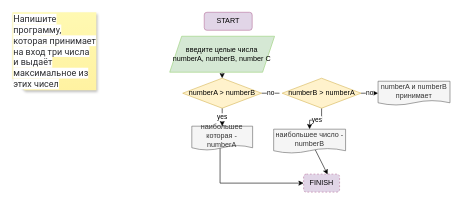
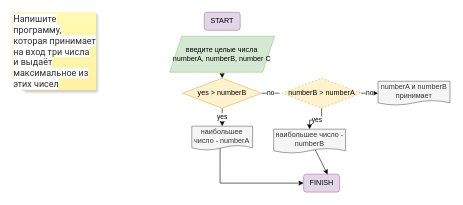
- <mxCell id="3" value="START" style="rounded=1;whiteSpace=wrap;html=1;fillColor=#e1d5e7;strokeColor=#B5739D;" parent="1" vertex="1"><mxGeometry x="340" y="20" width="80" height="30" as="geometry" /></mxCell>
+ <mxCell id="3" value="START" style="rounded=1;whiteSpace=wrap;html=1;fillColor=#e1d5e7;strokeColor=#B5739D;" parent="1" vertex="1"><mxGeometry x="340" y="20" width="60" height="30" as="geometry" /></mxCell>
- <mxCell id="12" value="numberA &amp;gt; numberB" style="rhombus;whiteSpace=wrap;html=1;strokeColor=#d6b656;fillColor=#fff2cc;" parent="1" vertex="1"><mxGeometry x="304.07" y="130" width="131.62" height="50" as="geometry" /></mxCell>
+ <mxCell id="12" value="yes &amp;gt; numberB" style="rhombus;whiteSpace=wrap;html=1;strokeColor=#d6b656;fillColor=#fff2cc;" parent="1" vertex="1"><mxGeometry x="304.07" y="130" width="131.62" height="50" as="geometry" /></mxCell>
- <mxCell id="17" value="numberB &amp;gt; numberA" style="rhombus;whiteSpace=wrap;html=1;strokeColor=#d6b656;fillColor=#fff2cc;" parent="1" vertex="1"><mxGeometry x="470" y="130" width="131.62" height="50" as="geometry" /></mxCell>
+ <mxCell id="17" value="numberB &amp;gt; numberA" style="rhombus;whiteSpace=wrap;html=1;strokeColor=#d6b656;fillColor=#fff2cc;dashed=1;" parent="1" vertex="1"><mxGeometry x="470" y="130" width="131.62" height="50" as="geometry" /></mxCell>
- <mxCell id="8" value="наибольшее которая - numberA" style="shape=document;whiteSpace=wrap;html=1;boundedLbl=1;strokeColor=#666666;fillColor=#f5f5f5;fontColor=#333333;size=0.199;" parent="1" vertex="1"><mxGeometry x="319.28" y="210" width="101.44" height="40" as="geometry" /></mxCell>
+ <mxCell id="8" value="наибольшее число - numberA" style="shape=document;whiteSpace=wrap;html=1;boundedLbl=1;strokeColor=#666666;fillColor=#f5f5f5;fontColor=#333333;size=0.199;" parent="1" vertex="1"><mxGeometry x="319.28" y="210" width="101.44" height="40" as="geometry" /></mxCell>
- <mxCell id="9" value="FINISH" style="rounded=1;whiteSpace=wrap;html=1;fillColor=#e1d5e7;strokeColor=#B5739D;dashed=1;" parent="1" vertex="1"><mxGeometry x="505.81" y="290" width="60" height="30" as="geometry" /></mxCell>
+ <mxCell id="9" value="FINISH" style="rounded=1;whiteSpace=wrap;html=1;fillColor=#e1d5e7;strokeColor=#B5739D;" parent="1" vertex="1"><mxGeometry x="505.81" y="290" width="60" height="30" as="geometry" /></mxCell>
